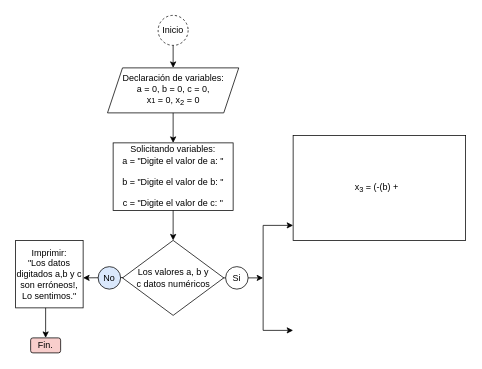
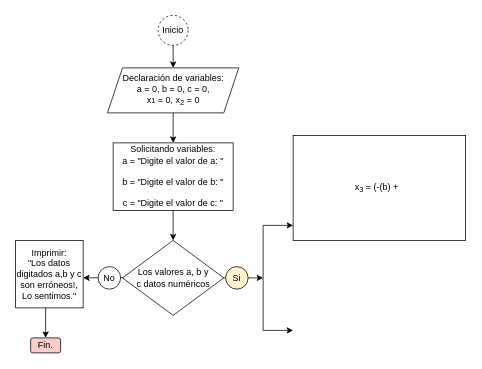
- <mxCell id="11" value="No" style="ellipse;whiteSpace=wrap;html=1;aspect=fixed;fillColor=#dae8fc;" vertex="1" parent="1"><mxGeometry x="130" y="355" width="30" height="30" as="geometry" /></mxCell>
+ <mxCell id="11" value="No" style="ellipse;whiteSpace=wrap;html=1;aspect=fixed;" vertex="1" parent="1"><mxGeometry x="130" y="355" width="30" height="30" as="geometry" /></mxCell>
- <mxCell id="9" value="Si" style="ellipse;whiteSpace=wrap;html=1;aspect=fixed;" vertex="1" parent="1"><mxGeometry x="300" y="355" width="30" height="30" as="geometry" /></mxCell>
+ <mxCell id="9" value="Si" style="ellipse;whiteSpace=wrap;html=1;aspect=fixed;fillColor=#fff2cc;" vertex="1" parent="1"><mxGeometry x="300" y="355" width="30" height="30" as="geometry" /></mxCell>
